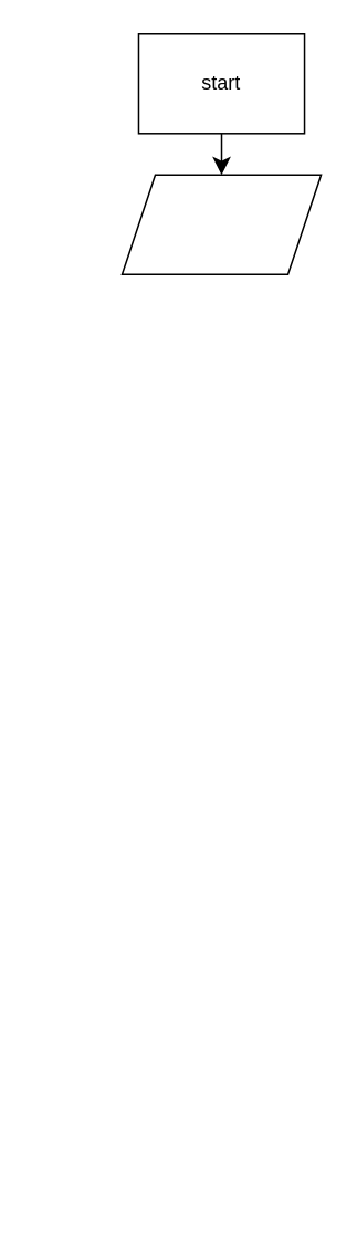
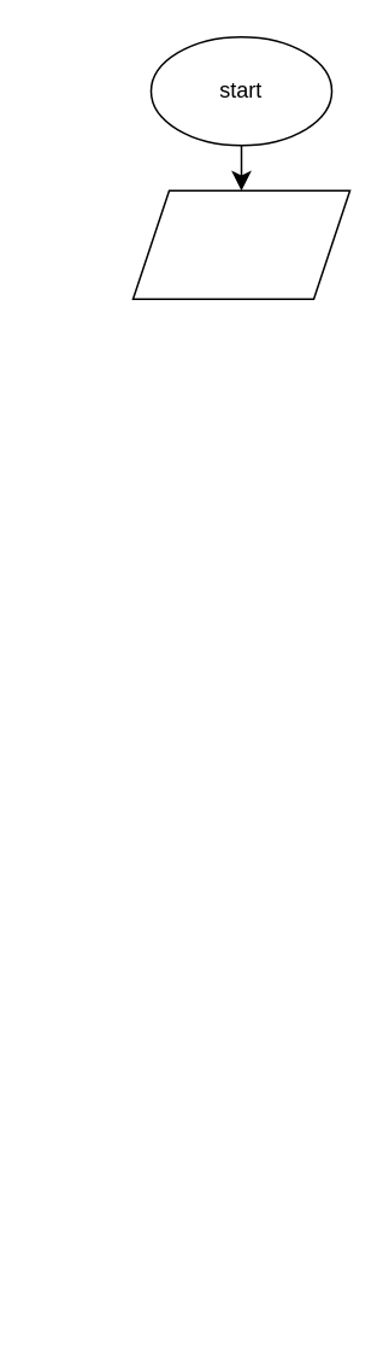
- <mxCell id="4" value="start" style="whiteSpace=wrap;html=1;rounded=0;" parent="1" vertex="1"><mxGeometry x="83" y="20" width="100" height="60" as="geometry" /></mxCell>
+ <mxCell id="4" value="start" style="ellipse;whiteSpace=wrap;html=1;" parent="1" vertex="1"><mxGeometry x="83" y="20" width="100" height="60" as="geometry" /></mxCell>
